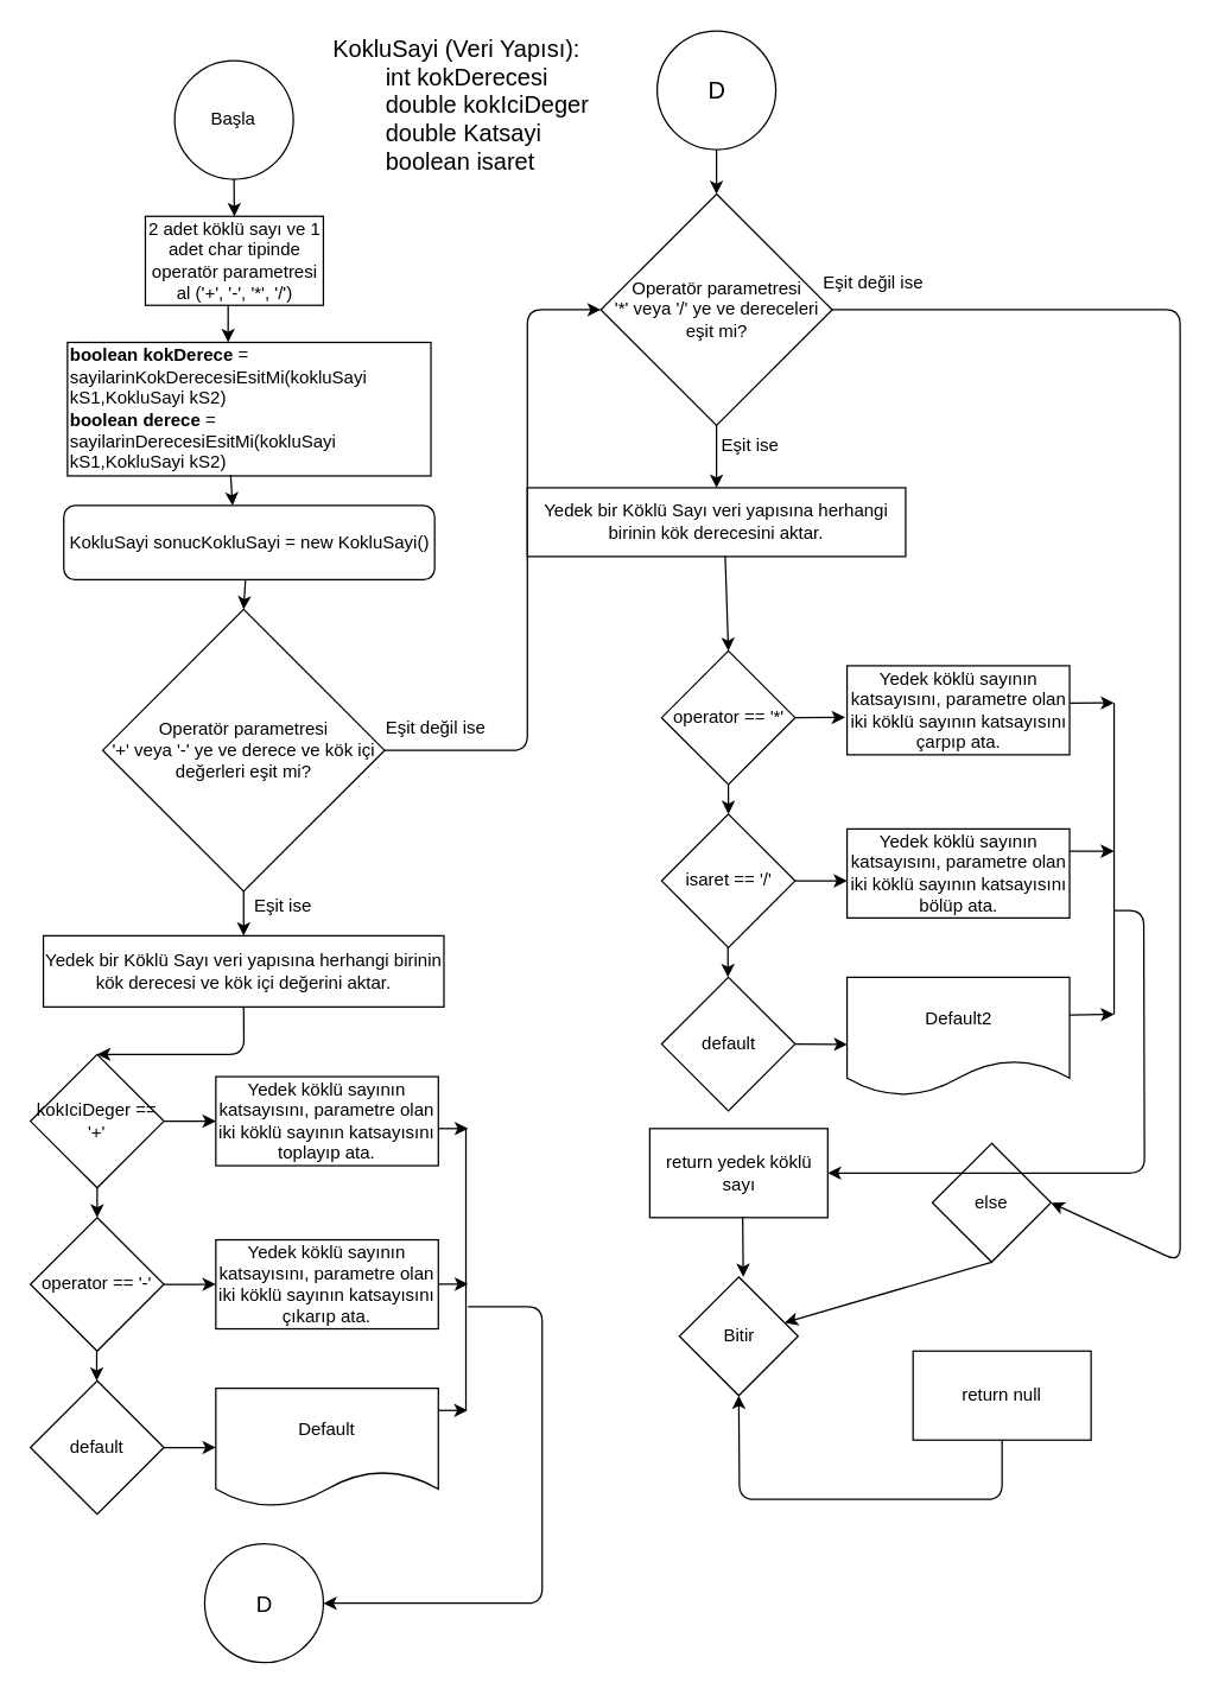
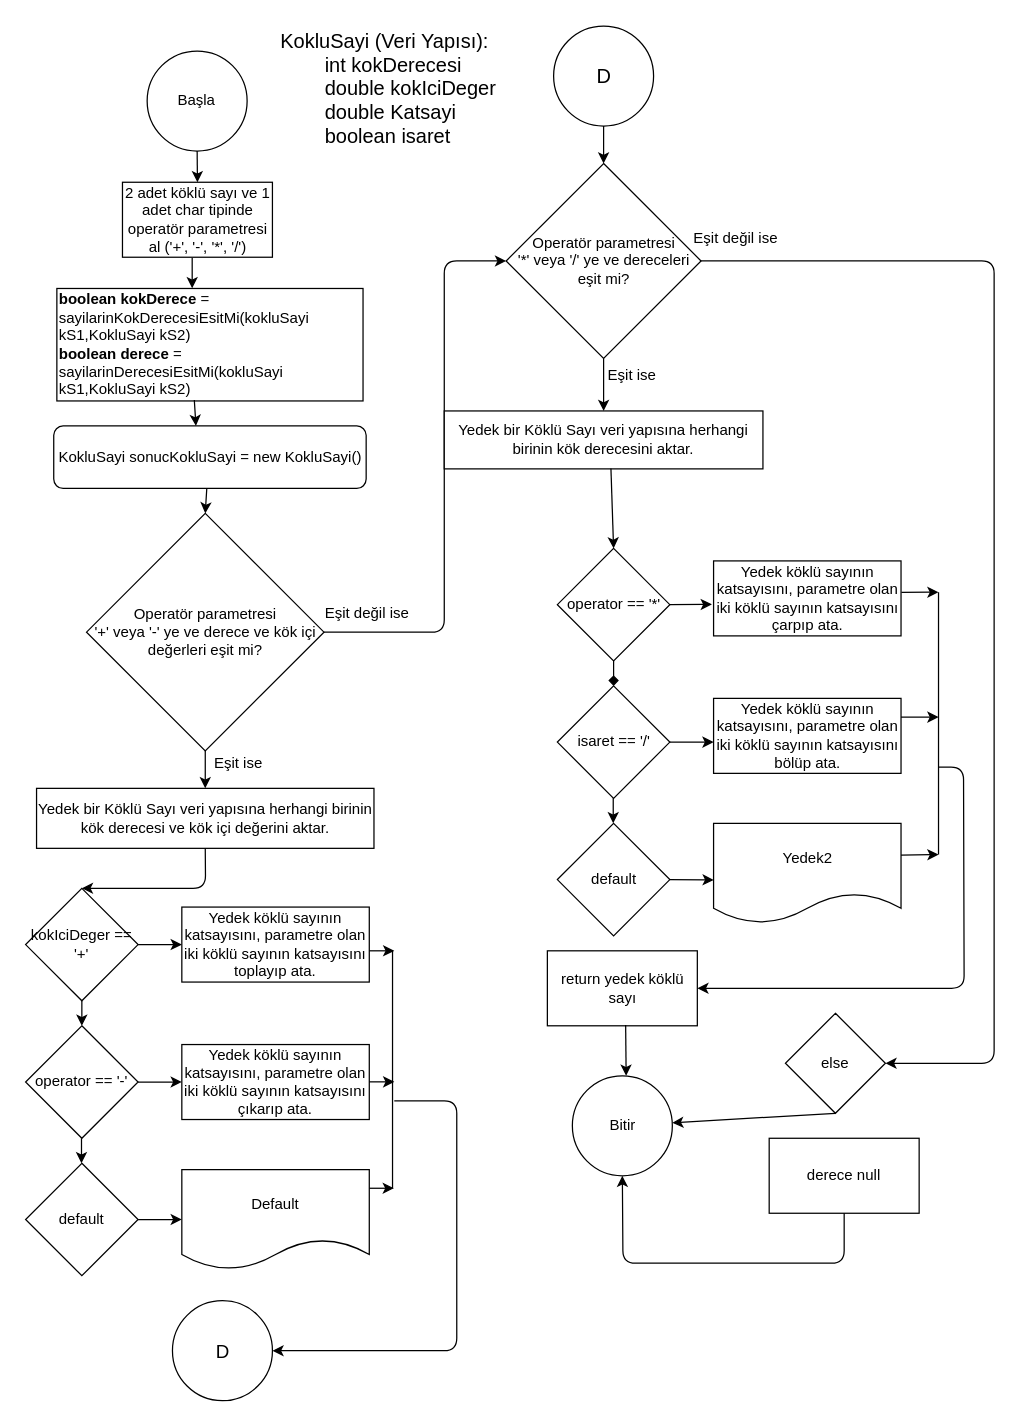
- <mxCell id="15" value="" style="endArrow=classic;html=1;exitX=0.5;exitY=1;exitDx=0;exitDy=0;entryX=0.5;entryY=0;entryDx=0;entryDy=0;" edge="1" parent="1" source="13" target="14"><mxGeometry width="50" height="50" relative="1" as="geometry"><mxPoint x="410.5" y="558" as="sourcePoint" /><mxPoint x="460.5" y="508" as="targetPoint" /></mxGeometry></mxCell>
+ <mxCell id="15" value="" style="endArrow=diamond;html=1;exitX=0.5;exitY=1;exitDx=0;exitDy=0;entryX=0.5;entryY=0;entryDx=0;entryDy=0;" edge="1" parent="1" source="13" target="14"><mxGeometry width="50" height="50" relative="1" as="geometry"><mxPoint x="410.5" y="558" as="sourcePoint" /><mxPoint x="460.5" y="508" as="targetPoint" /></mxGeometry></mxCell>
- <mxCell id="21" value="Default2" style="shape=document;whiteSpace=wrap;html=1;boundedLbl=1;" vertex="1" parent="1"><mxGeometry x="570.5" y="658" width="150" height="80" as="geometry" /></mxCell>
+ <mxCell id="21" value="Yedek2" style="shape=document;whiteSpace=wrap;html=1;boundedLbl=1;" vertex="1" parent="1"><mxGeometry x="570.5" y="658" width="150" height="80" as="geometry" /></mxCell>
- <mxCell id="29" value="else" style="rhombus;whiteSpace=wrap;html=1;" vertex="1" parent="1"><mxGeometry x="628" y="770" width="80" height="80" as="geometry" /></mxCell>
+ <mxCell id="29" value="else" style="rhombus;whiteSpace=wrap;html=1;" vertex="1" parent="1"><mxGeometry x="628" y="810" width="80" height="80" as="geometry" /></mxCell>
- <mxCell id="34" value="Bitir" style="rhombus;whiteSpace=wrap;html=1;aspect=fixed;" vertex="1" parent="1"><mxGeometry x="457.5" y="860" width="80" height="80" as="geometry" /></mxCell>
+ <mxCell id="34" value="Bitir" style="ellipse;whiteSpace=wrap;html=1;aspect=fixed;" vertex="1" parent="1"><mxGeometry x="457.5" y="860" width="80" height="80" as="geometry" /></mxCell>
- <mxCell id="31" value="return null" style="rounded=0;whiteSpace=wrap;html=1;" vertex="1" parent="1"><mxGeometry x="615" y="910" width="120" height="60" as="geometry" /></mxCell>
+ <mxCell id="31" value="derece null" style="rounded=0;whiteSpace=wrap;html=1;" vertex="1" parent="1"><mxGeometry x="615" y="910" width="120" height="60" as="geometry" /></mxCell>
